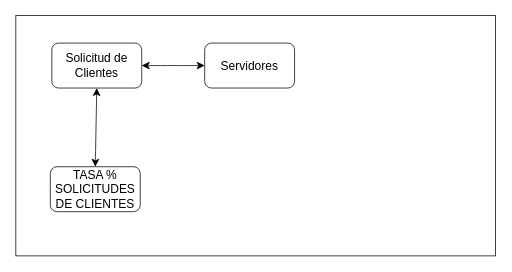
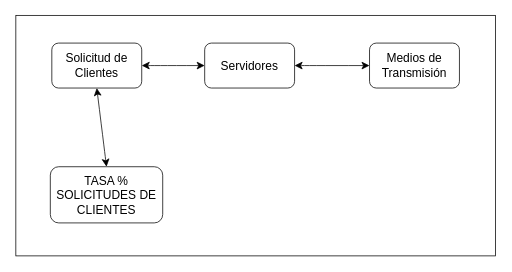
+ <mxCell id="8" value="" style="endArrow=classic;startArrow=classic;html=1;rounded=0;fontSize=12;startSize=8;endSize=8;curved=1;exitX=1;exitY=0.5;exitDx=0;exitDy=0;entryX=0;entryY=0.5;entryDx=0;entryDy=0;" edge="1" parent="1" source="4" target="3"><mxGeometry width="50" height="50" relative="1" as="geometry"><mxPoint x="397" y="96" as="sourcePoint" /><mxPoint x="481" y="88" as="targetPoint" /></mxGeometry></mxCell>
+ <mxCell id="3" value="Medios de Transmisión" style="rounded=1;whiteSpace=wrap;html=1;fontSize=16;" vertex="1" parent="1"><mxGeometry x="492" y="57" width="120" height="60" as="geometry" /></mxCell>
- <mxCell id="6" value="TASA % SOLICITUDES DE CLIENTES" style="rounded=1;whiteSpace=wrap;html=1;fontSize=16;" vertex="1" parent="1"><mxGeometry x="66" y="222" width="120" height="60" as="geometry" /></mxCell>
+ <mxCell id="6" value="TASA % SOLICITUDES DE CLIENTES" style="rounded=1;whiteSpace=wrap;html=1;fontSize=16;" vertex="1" parent="1"><mxGeometry x="66" y="222" width="150" height="75" as="geometry" /></mxCell>
